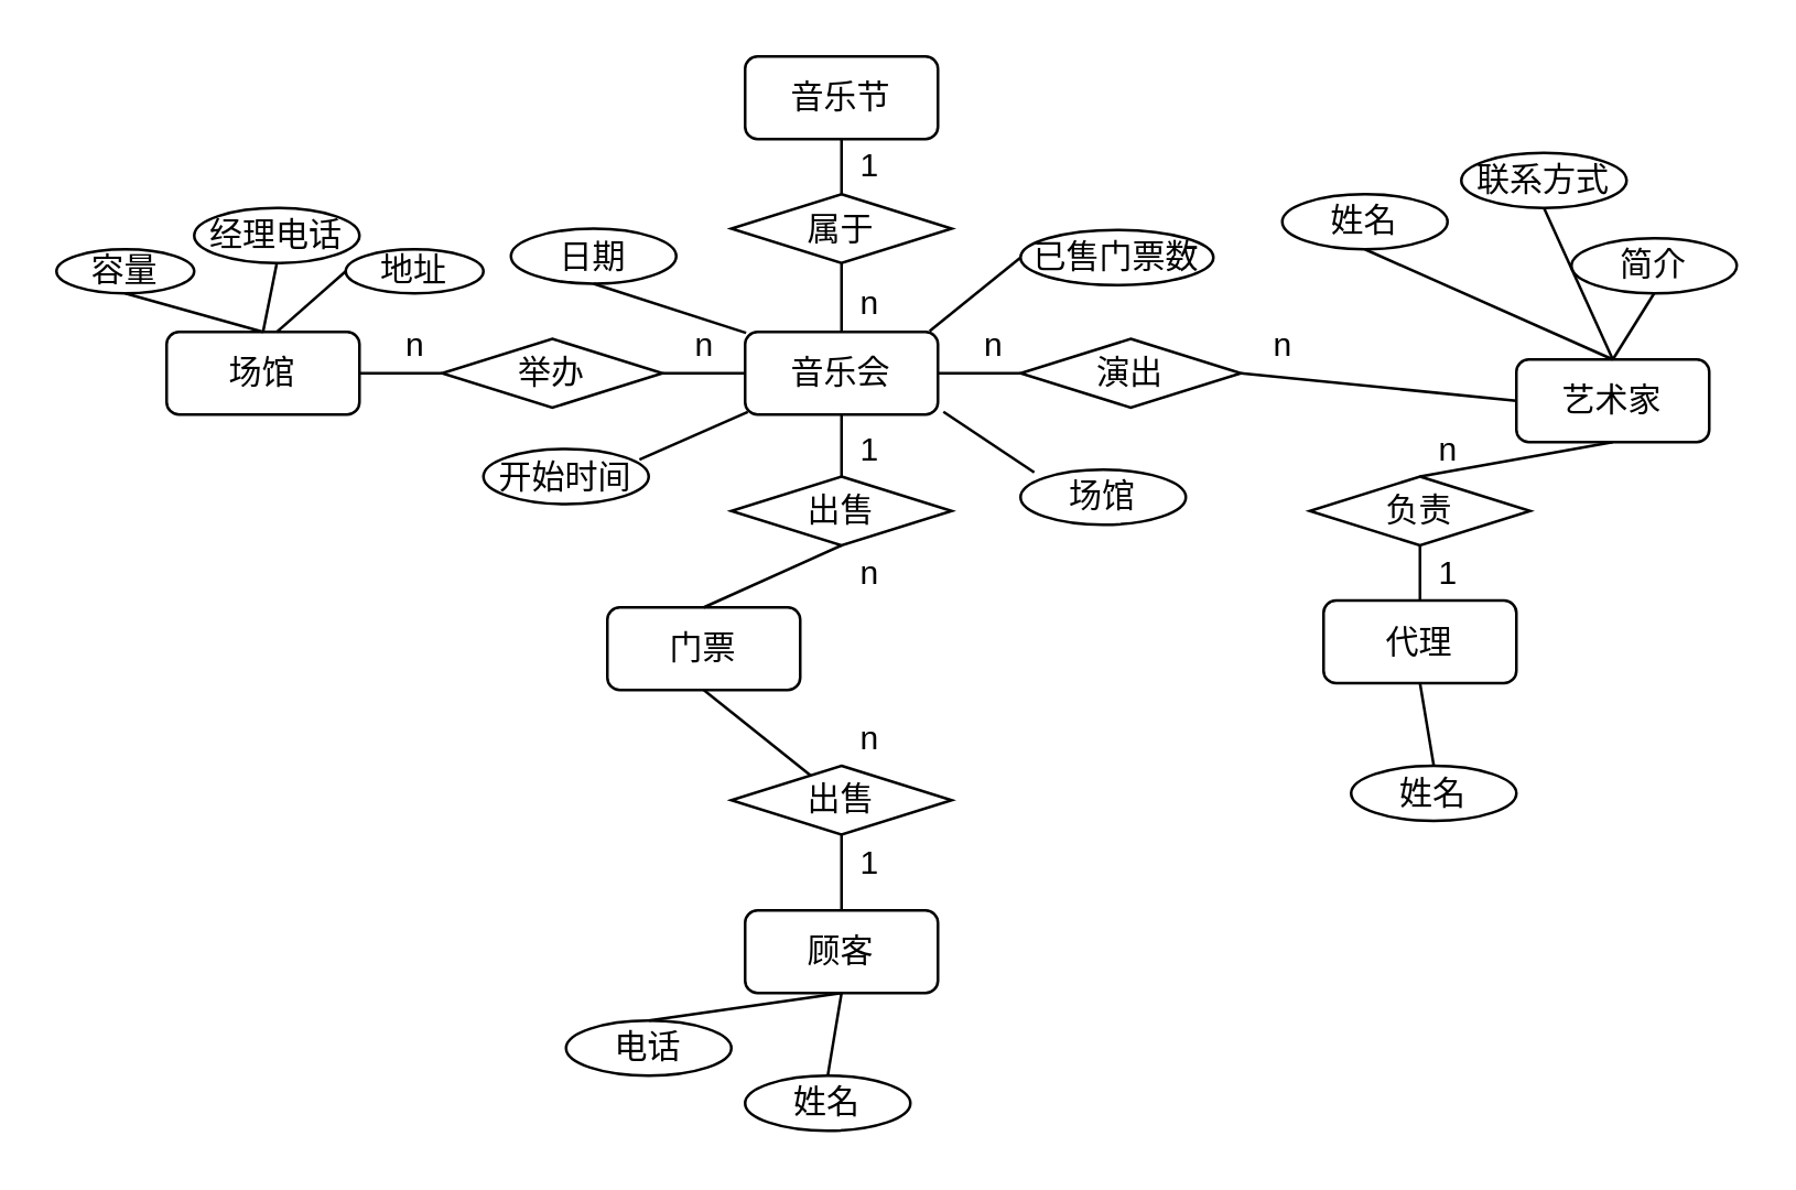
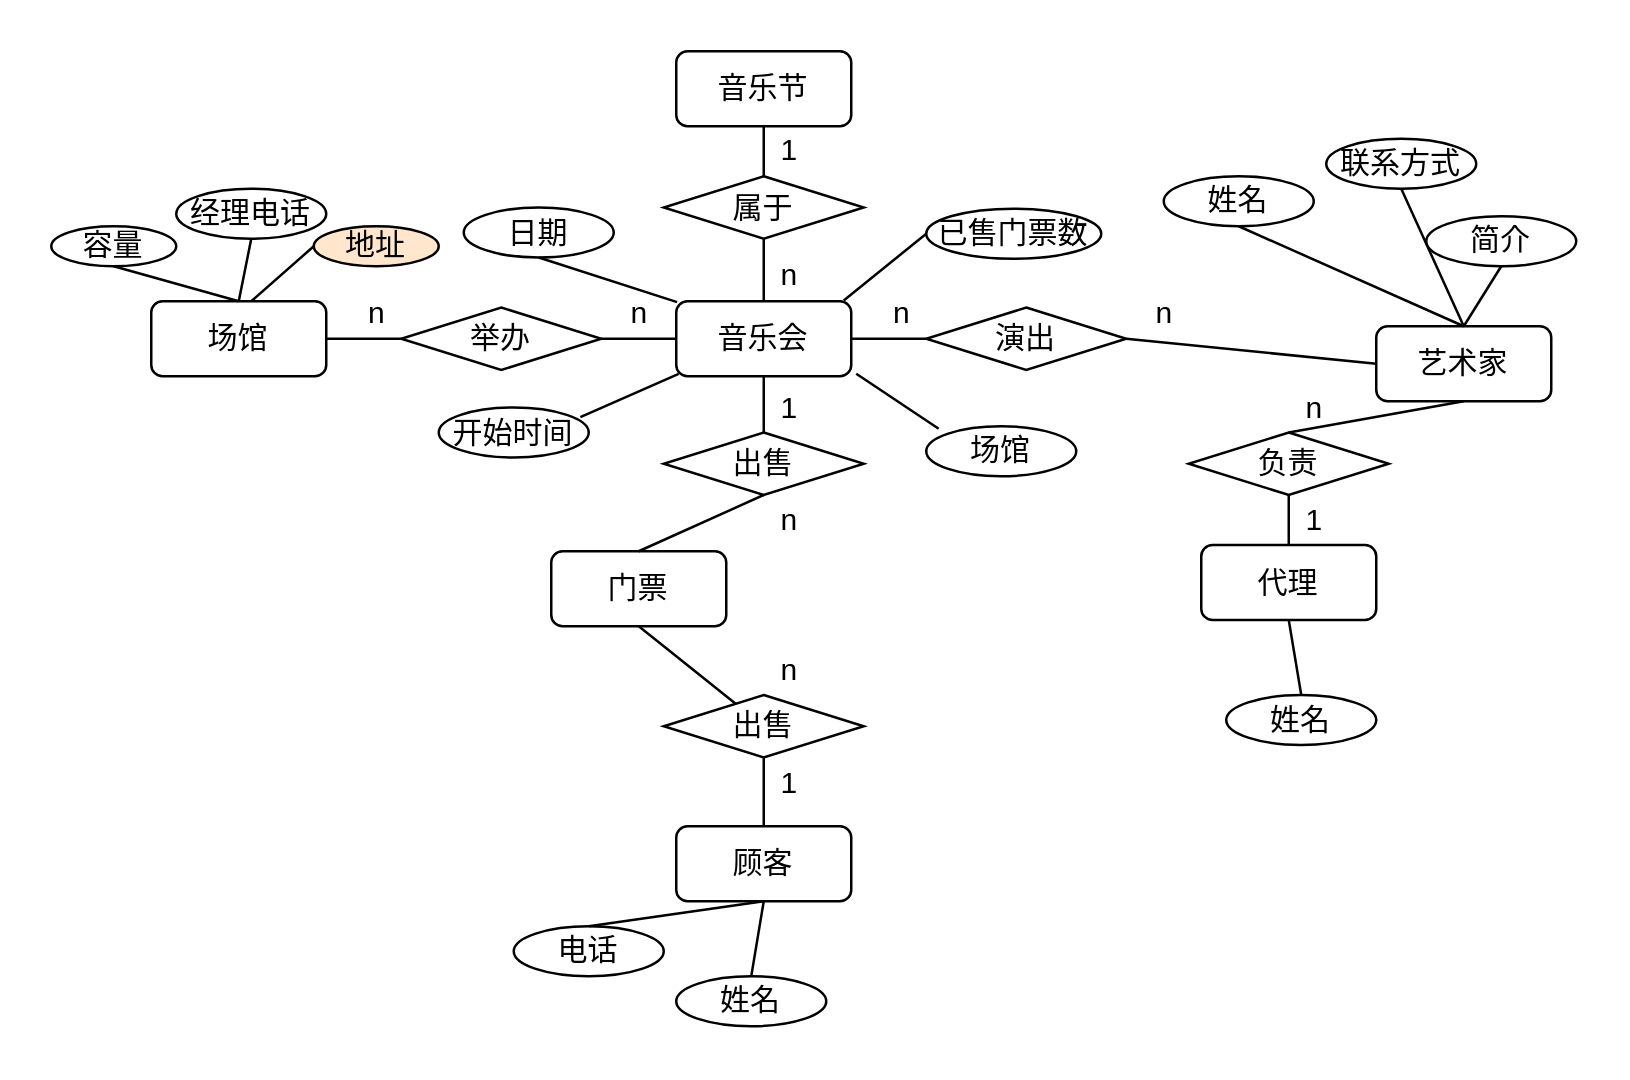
- <mxCell id="58" value="地址" style="ellipse;whiteSpace=wrap;html=1;" vertex="1" parent="1"><mxGeometry x="125" y="90" width="50" height="16" as="geometry" /></mxCell>
+ <mxCell id="58" value="地址" style="ellipse;whiteSpace=wrap;html=1;fillColor=#ffe6cc;" vertex="1" parent="1"><mxGeometry x="125" y="90" width="50" height="16" as="geometry" /></mxCell>
